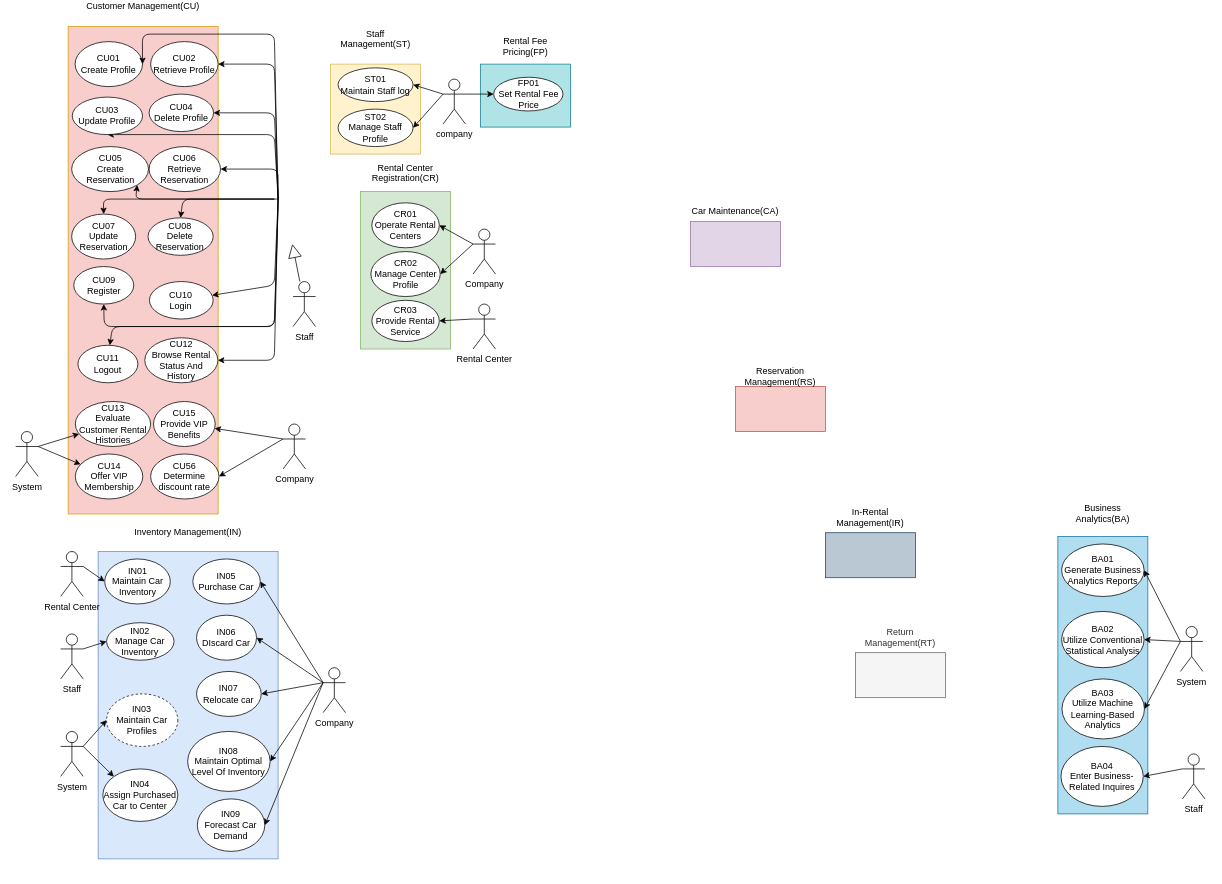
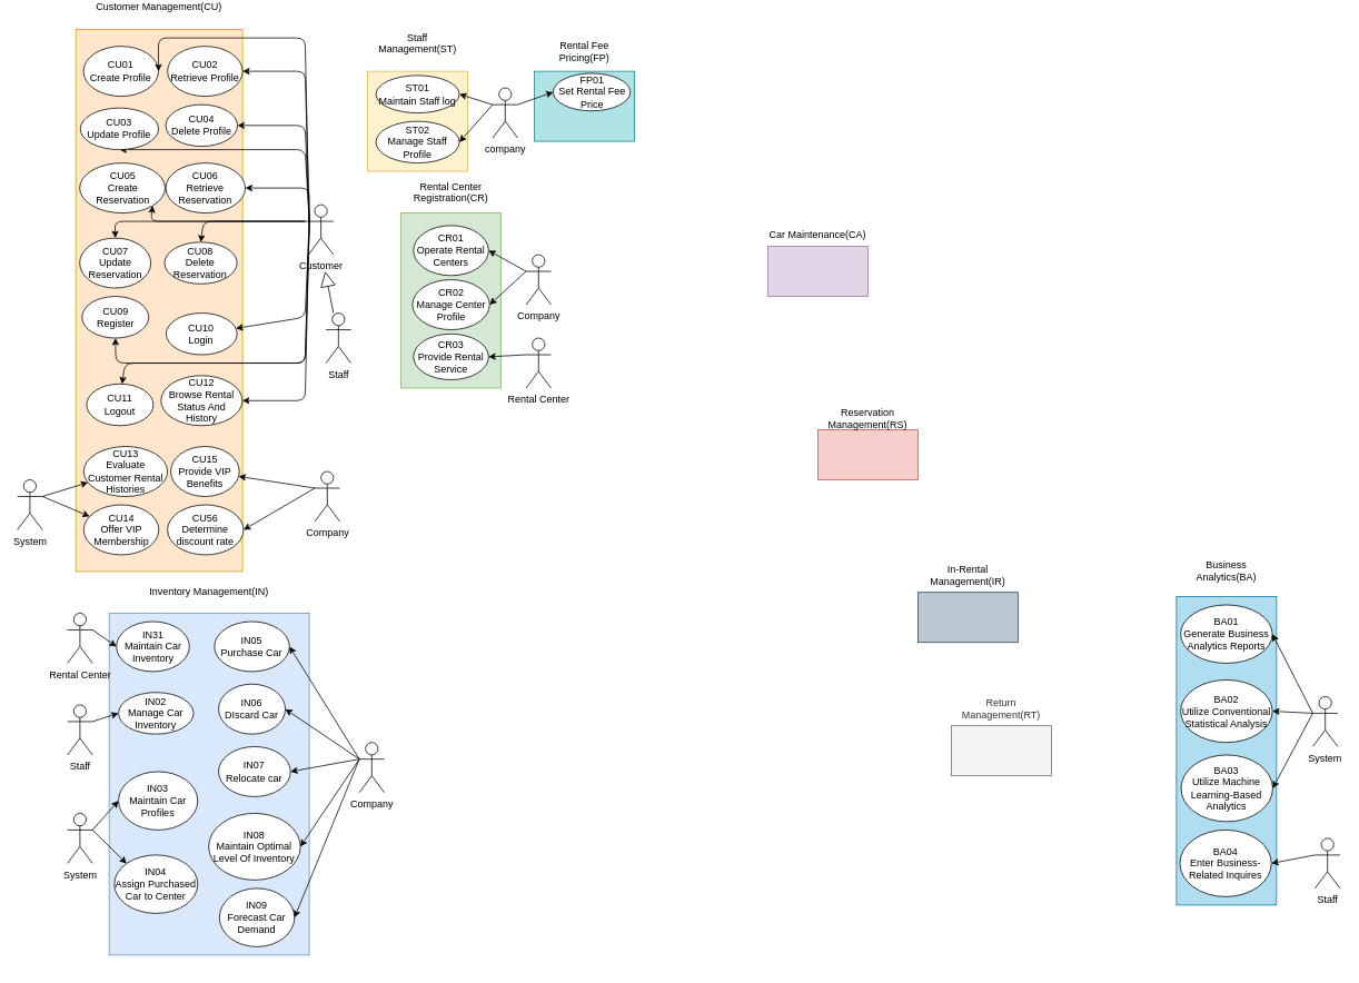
- <mxCell id="14" value="FP01&lt;br&gt;Set Rental Fee Price" style="ellipse;whiteSpace=wrap;html=1;" vertex="1" parent="1"><mxGeometry x="657.5" y="87.5" width="92.5" height="45" as="geometry" /></mxCell>
+ <mxCell id="14" value="FP01&lt;br&gt;Set Rental Fee Price" style="ellipse;whiteSpace=wrap;html=1;" vertex="1" parent="1"><mxGeometry x="662.5" y="72.5" width="92.5" height="45" as="geometry" /></mxCell>
+ <mxCell id="65" value="Customer" style="shape=umlActor;verticalLabelPosition=bottom;verticalAlign=top;html=1;outlineConnect=0;" parent="63" vertex="1"><mxGeometry x="349" y="210" width="30" height="60" as="geometry" /></mxCell>
- <mxCell id="64" value="Customer Management(CU)&lt;br&gt;&lt;br&gt;&lt;br&gt;&lt;br&gt;&lt;br&gt;&lt;br&gt;&lt;br&gt;&lt;br&gt;&lt;br&gt;&lt;br&gt;&lt;br&gt;&lt;br&gt;&lt;br&gt;&lt;br&gt;&lt;br&gt;&lt;br&gt;&lt;br&gt;&lt;br&gt;&lt;br&gt;&lt;br&gt;&lt;br&gt;&lt;br&gt;&lt;br&gt;&lt;br&gt;&lt;br&gt;&lt;br&gt;&lt;br&gt;&lt;br&gt;&lt;br&gt;&lt;br&gt;&lt;br&gt;&lt;br&gt;&lt;br&gt;&lt;br&gt;&lt;br&gt;&lt;br&gt;&lt;br&gt;&lt;br&gt;&lt;br&gt;&lt;br&gt;&lt;br&gt;&lt;br&gt;&lt;br&gt;&lt;br&gt;&lt;br&gt;&lt;br&gt;&lt;br&gt;&lt;br&gt;&lt;br&gt;&lt;br&gt;" style="rounded=0;whiteSpace=wrap;html=1;fillColor=#f8cecc;strokeColor=#d79b00;" vertex="1" parent="63"><mxGeometry x="70" width="200" height="650" as="geometry" /></mxCell>
+ <mxCell id="64" value="Customer Management(CU)&lt;br&gt;&lt;br&gt;&lt;br&gt;&lt;br&gt;&lt;br&gt;&lt;br&gt;&lt;br&gt;&lt;br&gt;&lt;br&gt;&lt;br&gt;&lt;br&gt;&lt;br&gt;&lt;br&gt;&lt;br&gt;&lt;br&gt;&lt;br&gt;&lt;br&gt;&lt;br&gt;&lt;br&gt;&lt;br&gt;&lt;br&gt;&lt;br&gt;&lt;br&gt;&lt;br&gt;&lt;br&gt;&lt;br&gt;&lt;br&gt;&lt;br&gt;&lt;br&gt;&lt;br&gt;&lt;br&gt;&lt;br&gt;&lt;br&gt;&lt;br&gt;&lt;br&gt;&lt;br&gt;&lt;br&gt;&lt;br&gt;&lt;br&gt;&lt;br&gt;&lt;br&gt;&lt;br&gt;&lt;br&gt;&lt;br&gt;&lt;br&gt;&lt;br&gt;&lt;br&gt;&lt;br&gt;&lt;br&gt;&lt;br&gt;" style="rounded=0;whiteSpace=wrap;html=1;fillColor=#ffe6cc;strokeColor=#d79b00;" vertex="1" parent="63"><mxGeometry x="70" width="200" height="650" as="geometry" /></mxCell>
- <mxCell id="52" value="IN01&lt;br&gt;Maintain Car Inventory" style="ellipse;whiteSpace=wrap;html=1;" vertex="1" parent="38"><mxGeometry x="58.75" y="10" width="87.5" height="60" as="geometry" /></mxCell>
+ <mxCell id="52" value="IN31&lt;br&gt;Maintain Car Inventory" style="ellipse;whiteSpace=wrap;html=1;" vertex="1" parent="38"><mxGeometry x="58.75" y="10" width="87.5" height="60" as="geometry" /></mxCell>
- <mxCell id="49" value="IN03&lt;br&gt;Maintain Car Profiles" style="ellipse;whiteSpace=wrap;html=1;dashed=1;" vertex="1" parent="38"><mxGeometry x="61.25" y="190" width="95" height="70" as="geometry" /></mxCell>
+ <mxCell id="49" value="IN03&lt;br&gt;Maintain Car Profiles" style="ellipse;whiteSpace=wrap;html=1;" vertex="1" parent="38"><mxGeometry x="61.25" y="190" width="95" height="70" as="geometry" /></mxCell>
